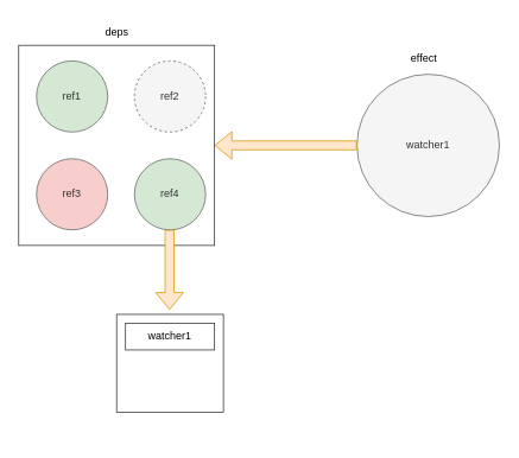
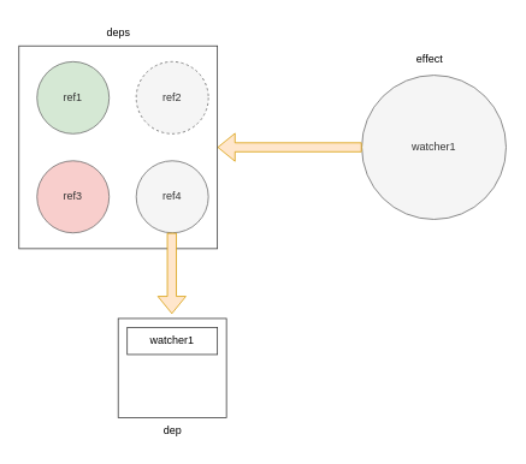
- <mxCell id="3" value="ref4" style="ellipse;whiteSpace=wrap;html=1;aspect=fixed;fillColor=#d5e8d4;fontColor=#333333;strokeColor=#666666;" parent="1" vertex="1"><mxGeometry x="150" y="178" width="80" height="80" as="geometry" /></mxCell>
+ <mxCell id="3" value="ref4" style="ellipse;whiteSpace=wrap;html=1;aspect=fixed;fillColor=#f5f5f5;fontColor=#333333;strokeColor=#666666;" parent="1" vertex="1"><mxGeometry x="150" y="178" width="80" height="80" as="geometry" /></mxCell>
+ <mxCell id="13" value="dep" style="text;html=1;align=center;verticalAlign=middle;resizable=0;points=[];autosize=1;strokeColor=none;fillColor=none;fontColor=#000000;" parent="1" vertex="1"><mxGeometry x="170" y="463" width="40" height="30" as="geometry" /></mxCell>
